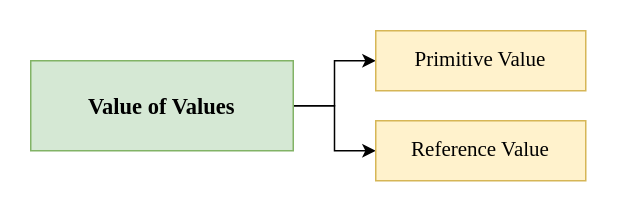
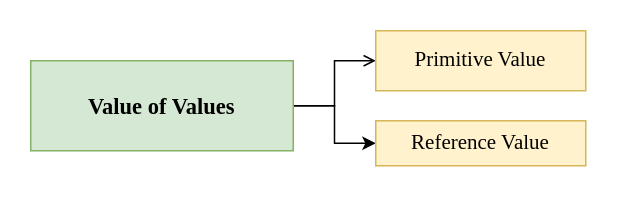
- <mxCell id="2" style="edgeStyle=orthogonalEdgeStyle;rounded=0;orthogonalLoop=1;jettySize=auto;html=1;exitX=1;exitY=0.5;exitDx=0;exitDy=0;" edge="1" parent="1" source="4" target="5"><mxGeometry relative="1" as="geometry" /></mxCell>
+ <mxCell id="2" style="edgeStyle=orthogonalEdgeStyle;rounded=0;orthogonalLoop=1;jettySize=auto;html=1;exitX=1;exitY=0.5;exitDx=0;exitDy=0;endArrow=open;" edge="1" parent="1" source="4" target="5"><mxGeometry relative="1" as="geometry" /></mxCell>
- <mxCell id="6" value="&lt;span style=&quot;font-family: &amp;#34;verdana&amp;#34; ; font-size: 14px ; font-style: normal ; font-weight: 400 ; letter-spacing: normal ; text-align: center ; text-indent: 0px ; text-transform: none ; word-spacing: 0px ; float: none ; display: inline&quot;&gt;Reference Value&lt;/span&gt;" style="rounded=0;whiteSpace=wrap;html=1;fontFamily=Verdana;fillColor=#fff2cc;strokeColor=#d6b656;" vertex="1" parent="1"><mxGeometry x="250" y="80" width="140" height="40" as="geometry" /></mxCell>
+ <mxCell id="6" value="&lt;span style=&quot;font-family: &amp;#34;verdana&amp;#34; ; font-size: 14px ; font-style: normal ; font-weight: 400 ; letter-spacing: normal ; text-align: center ; text-indent: 0px ; text-transform: none ; word-spacing: 0px ; float: none ; display: inline&quot;&gt;Reference Value&lt;/span&gt;" style="rounded=0;whiteSpace=wrap;html=1;fontFamily=Verdana;fillColor=#fff2cc;strokeColor=#d6b656;" vertex="1" parent="1"><mxGeometry x="250" y="80" width="140" height="30" as="geometry" /></mxCell>
